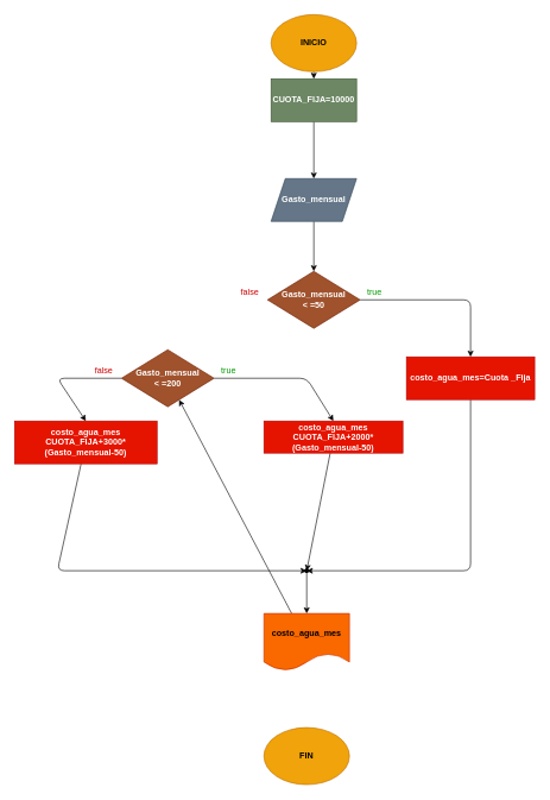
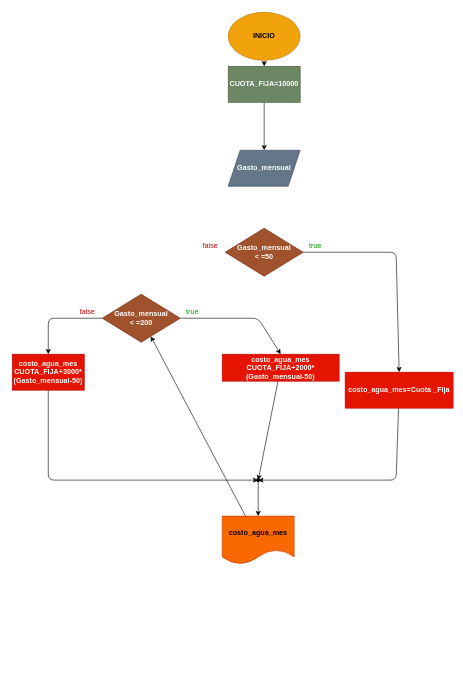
- <mxCell id="6" value="" style="edgeStyle=none;html=1;" edge="1" parent="1" source="7" target="9"><mxGeometry relative="1" as="geometry" /></mxCell>
- <mxCell id="11" value="&lt;b&gt;costo_agua_mes=Cuota _Fija&lt;/b&gt;" style="rounded=0;whiteSpace=wrap;html=1;fillColor=#e51400;fontColor=#ffffff;strokeColor=#B20000;" vertex="1" parent="1"><mxGeometry x="570" y="500" width="180" height="60" as="geometry" /></mxCell>
+ <mxCell id="11" value="&lt;b&gt;costo_agua_mes=Cuota _Fija&lt;/b&gt;" style="rounded=0;whiteSpace=wrap;html=1;fillColor=#e51400;fontColor=#ffffff;strokeColor=#B20000;" vertex="1" parent="1"><mxGeometry x="575" y="620" width="180" height="60" as="geometry" /></mxCell>
- <mxCell id="18" value="&lt;b&gt;costo_agua_mes&lt;br&gt;CUOTA_FIJA+3000*&lt;br&gt;(Gasto_mensual-50)&lt;/b&gt;" style="rounded=0;whiteSpace=wrap;html=1;fillColor=#e51400;fontColor=#ffffff;strokeColor=#B20000;" vertex="1" parent="1"><mxGeometry x="20" y="590" width="200" height="60" as="geometry" /></mxCell>
+ <mxCell id="18" value="&lt;b&gt;costo_agua_mes&lt;br&gt;CUOTA_FIJA+3000*&lt;br&gt;(Gasto_mensual-50)&lt;/b&gt;" style="rounded=0;whiteSpace=wrap;html=1;fillColor=#e51400;fontColor=#ffffff;strokeColor=#B20000;" vertex="1" parent="1"><mxGeometry x="20" y="590" width="120" height="60" as="geometry" /></mxCell>
- <mxCell id="24" value="&lt;b&gt;FIN&lt;/b&gt;" style="ellipse;whiteSpace=wrap;html=1;fillColor=#f0a30a;fontColor=#000000;strokeColor=#BD7000;" vertex="1" parent="1"><mxGeometry x="370" y="1020" width="120" height="80" as="geometry" /></mxCell>
